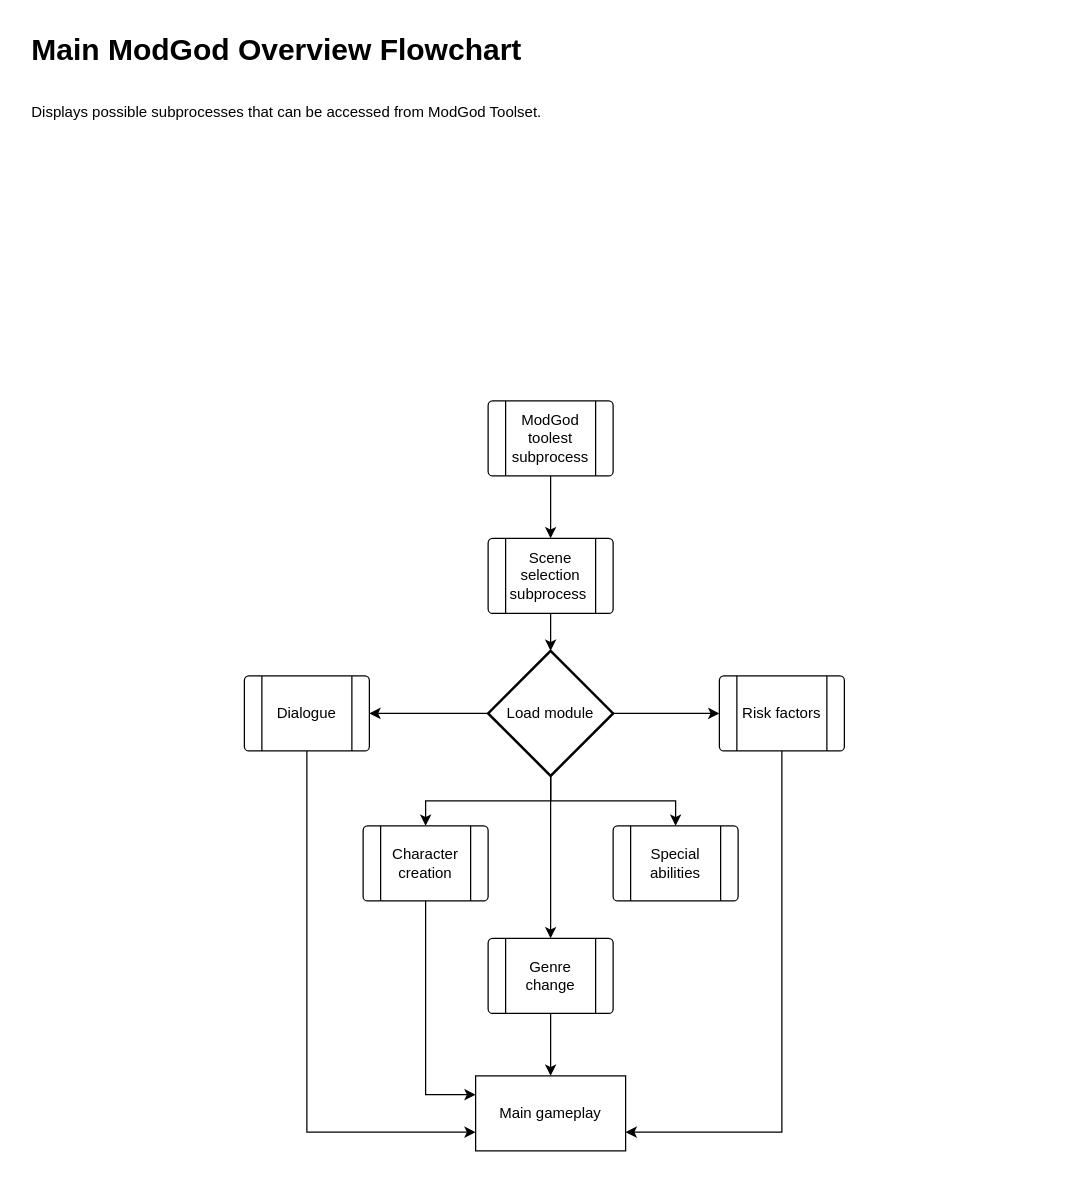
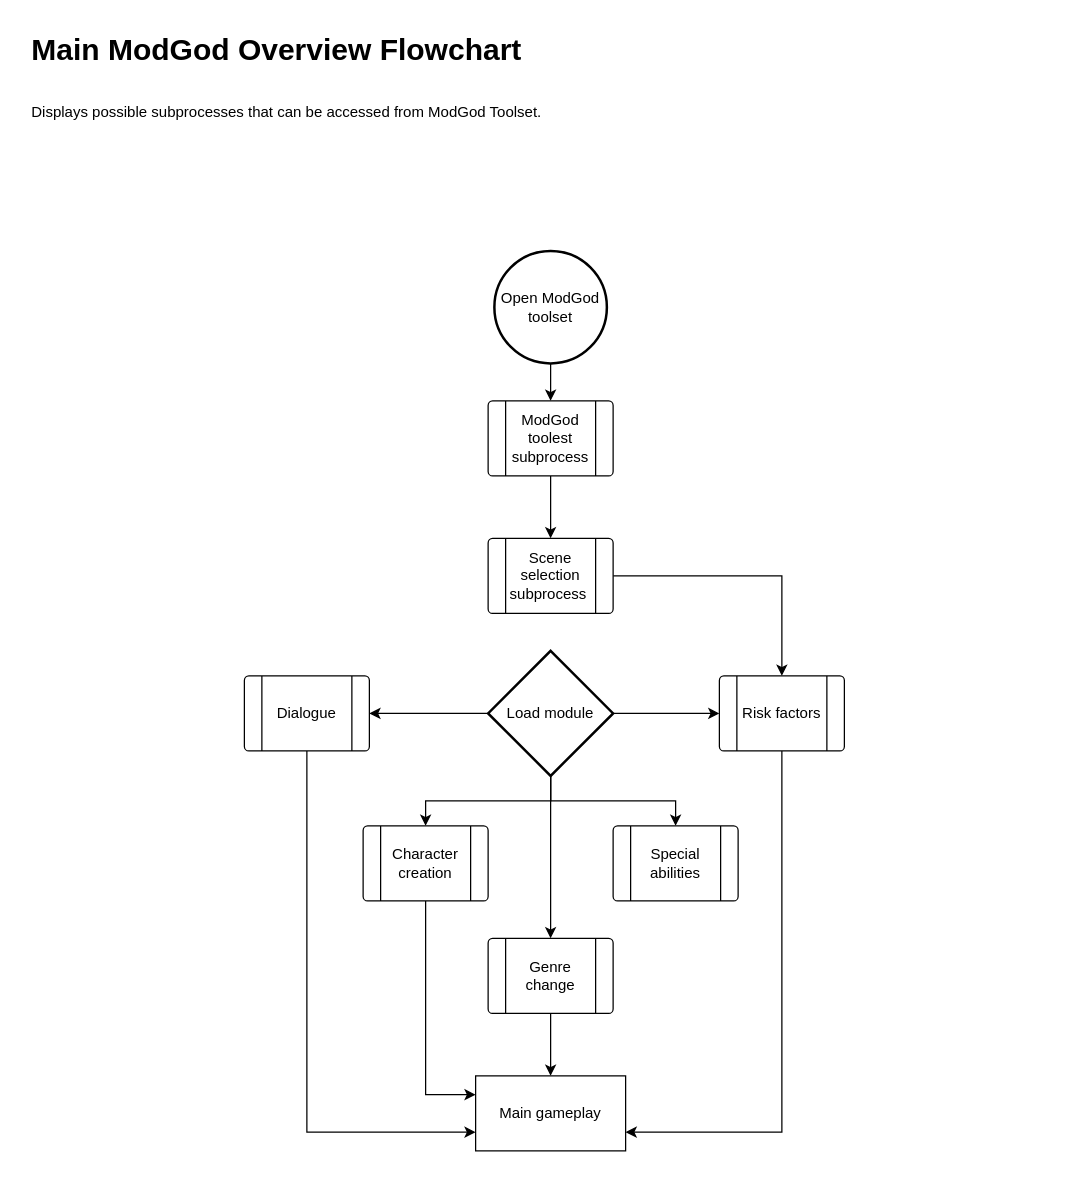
+ <mxCell id="3" value="Open ModGod toolset" style="strokeWidth=2;html=1;shape=mxgraph.flowchart.start_2;whiteSpace=wrap;" parent="1" vertex="1"><mxGeometry x="395" y="200" width="90" height="90" as="geometry" /></mxCell>
+ <mxCell id="2" style="edgeStyle=orthogonalEdgeStyle;rounded=0;orthogonalLoop=1;jettySize=auto;html=1;entryX=0.5;entryY=0;entryDx=0;entryDy=0;" parent="1" source="3" target="5" edge="1"><mxGeometry relative="1" as="geometry" /></mxCell>
- <mxCell id="22" style="edgeStyle=orthogonalEdgeStyle;rounded=0;orthogonalLoop=1;jettySize=auto;html=1;entryX=0.5;entryY=0;entryDx=0;entryDy=0;entryPerimeter=0;" parent="1" source="23" target="11" edge="1"><mxGeometry relative="1" as="geometry" /></mxCell>
+ <mxCell id="22" style="edgeStyle=orthogonalEdgeStyle;rounded=0;orthogonalLoop=1;jettySize=auto;html=1;" parent="1" source="23" target="17" edge="1"><mxGeometry relative="1" as="geometry" /></mxCell>
